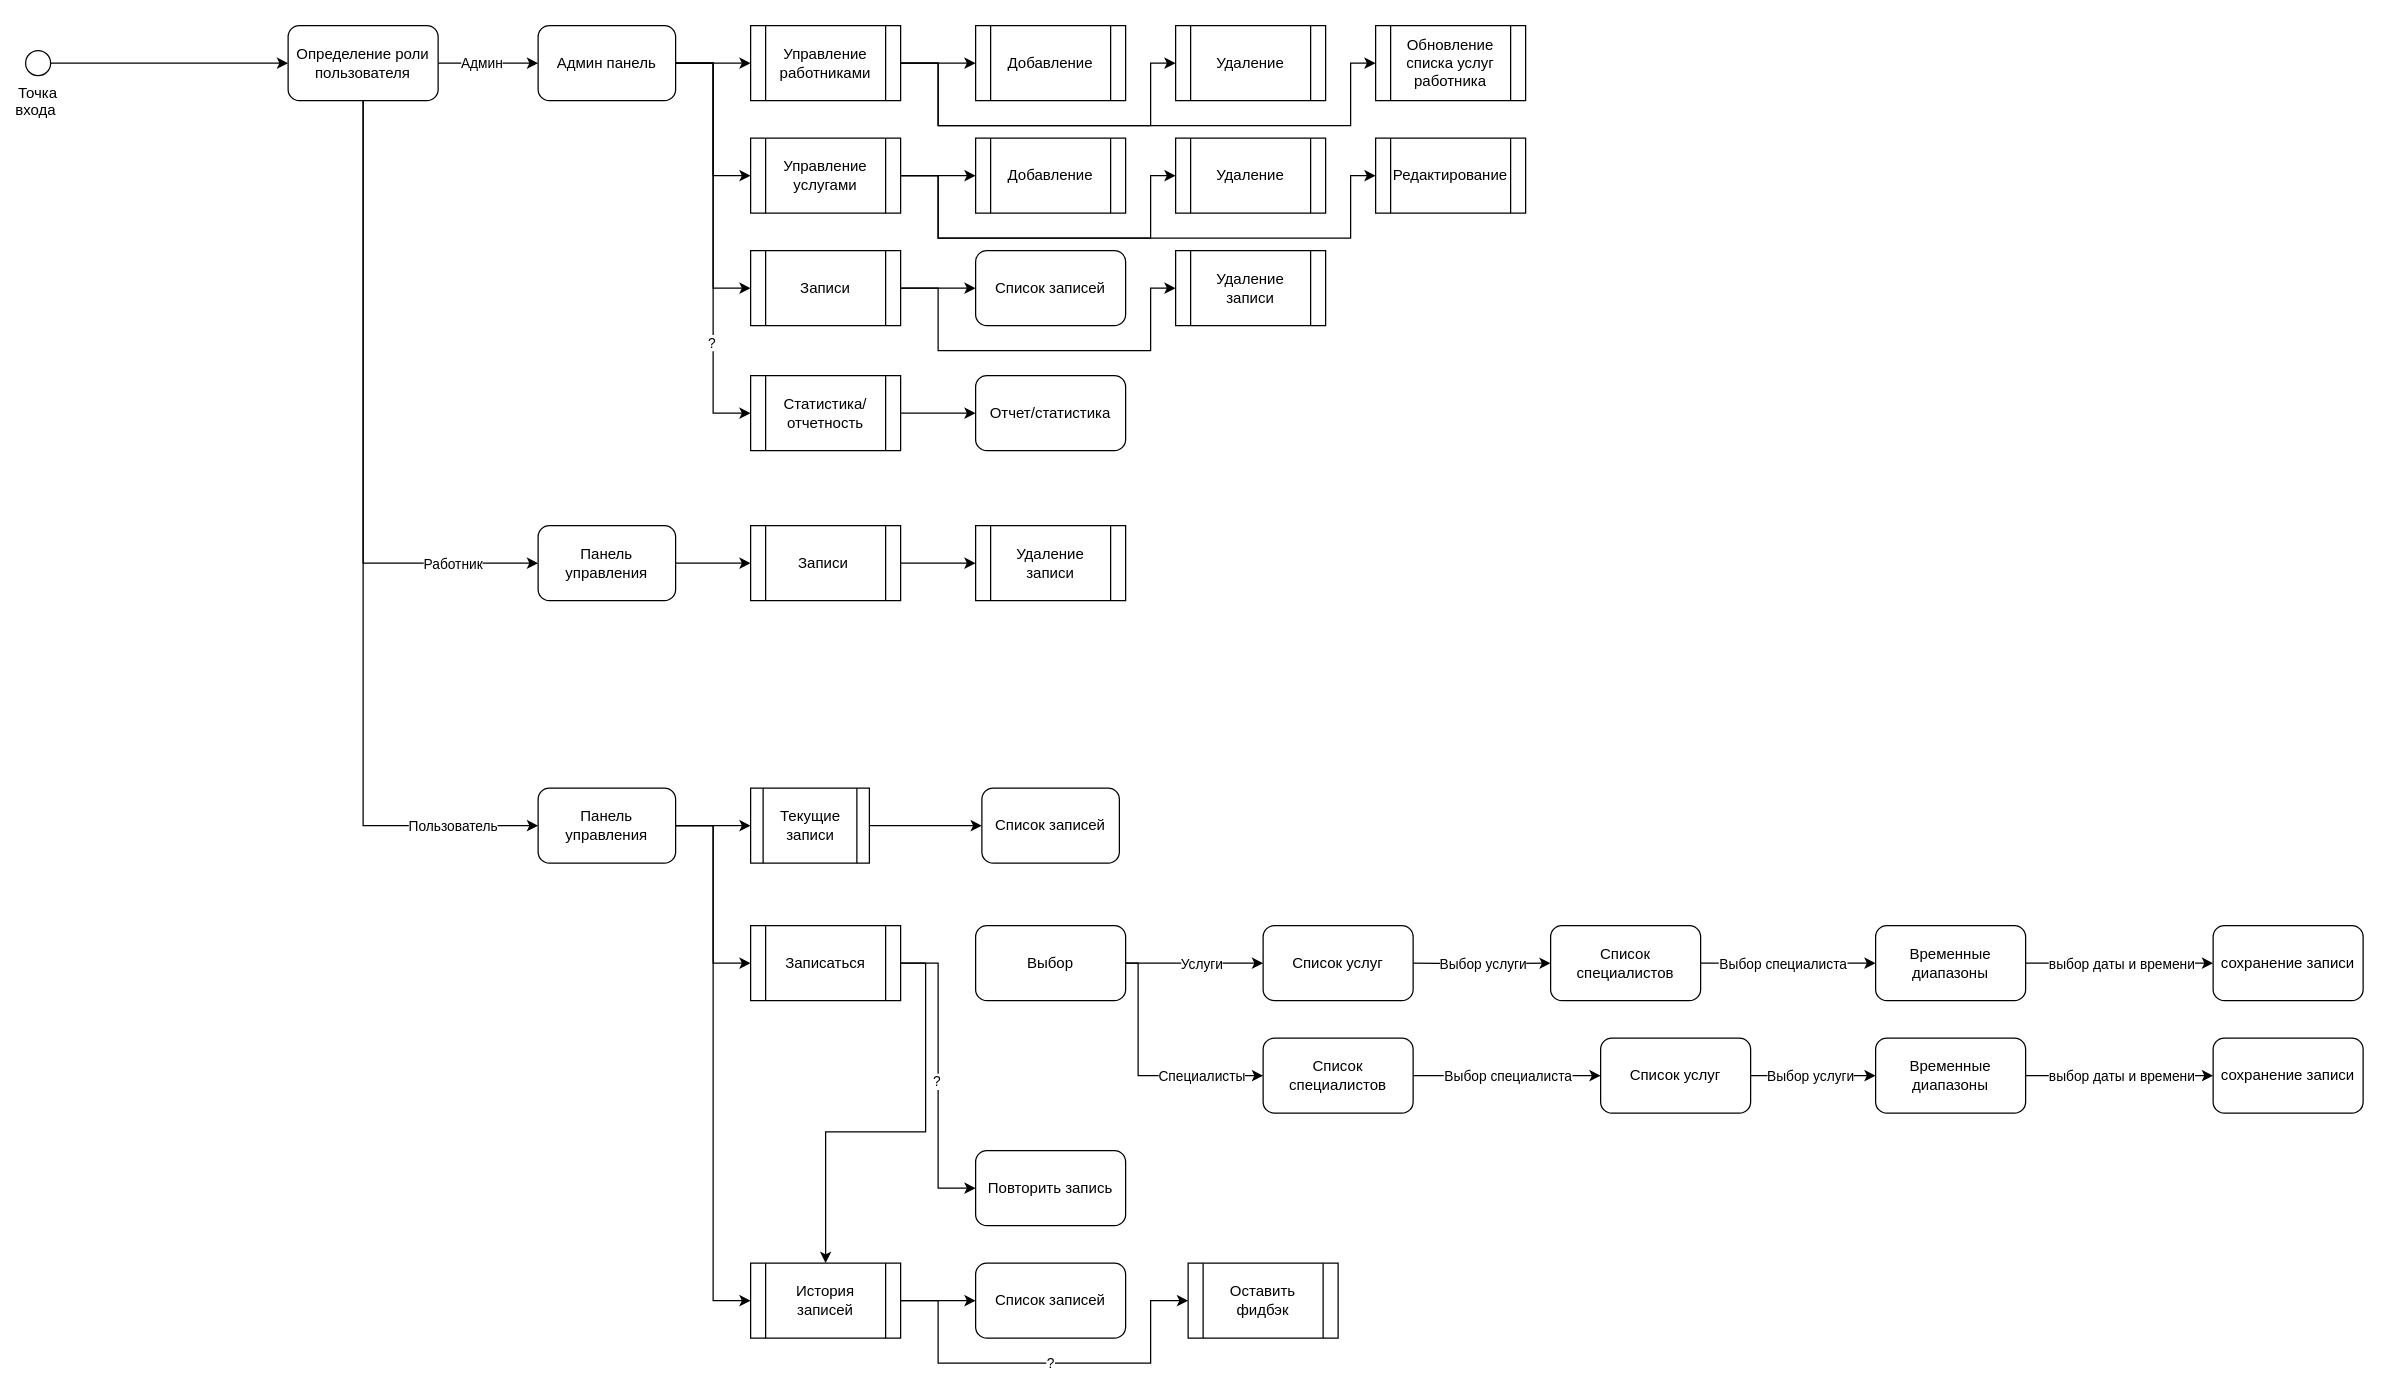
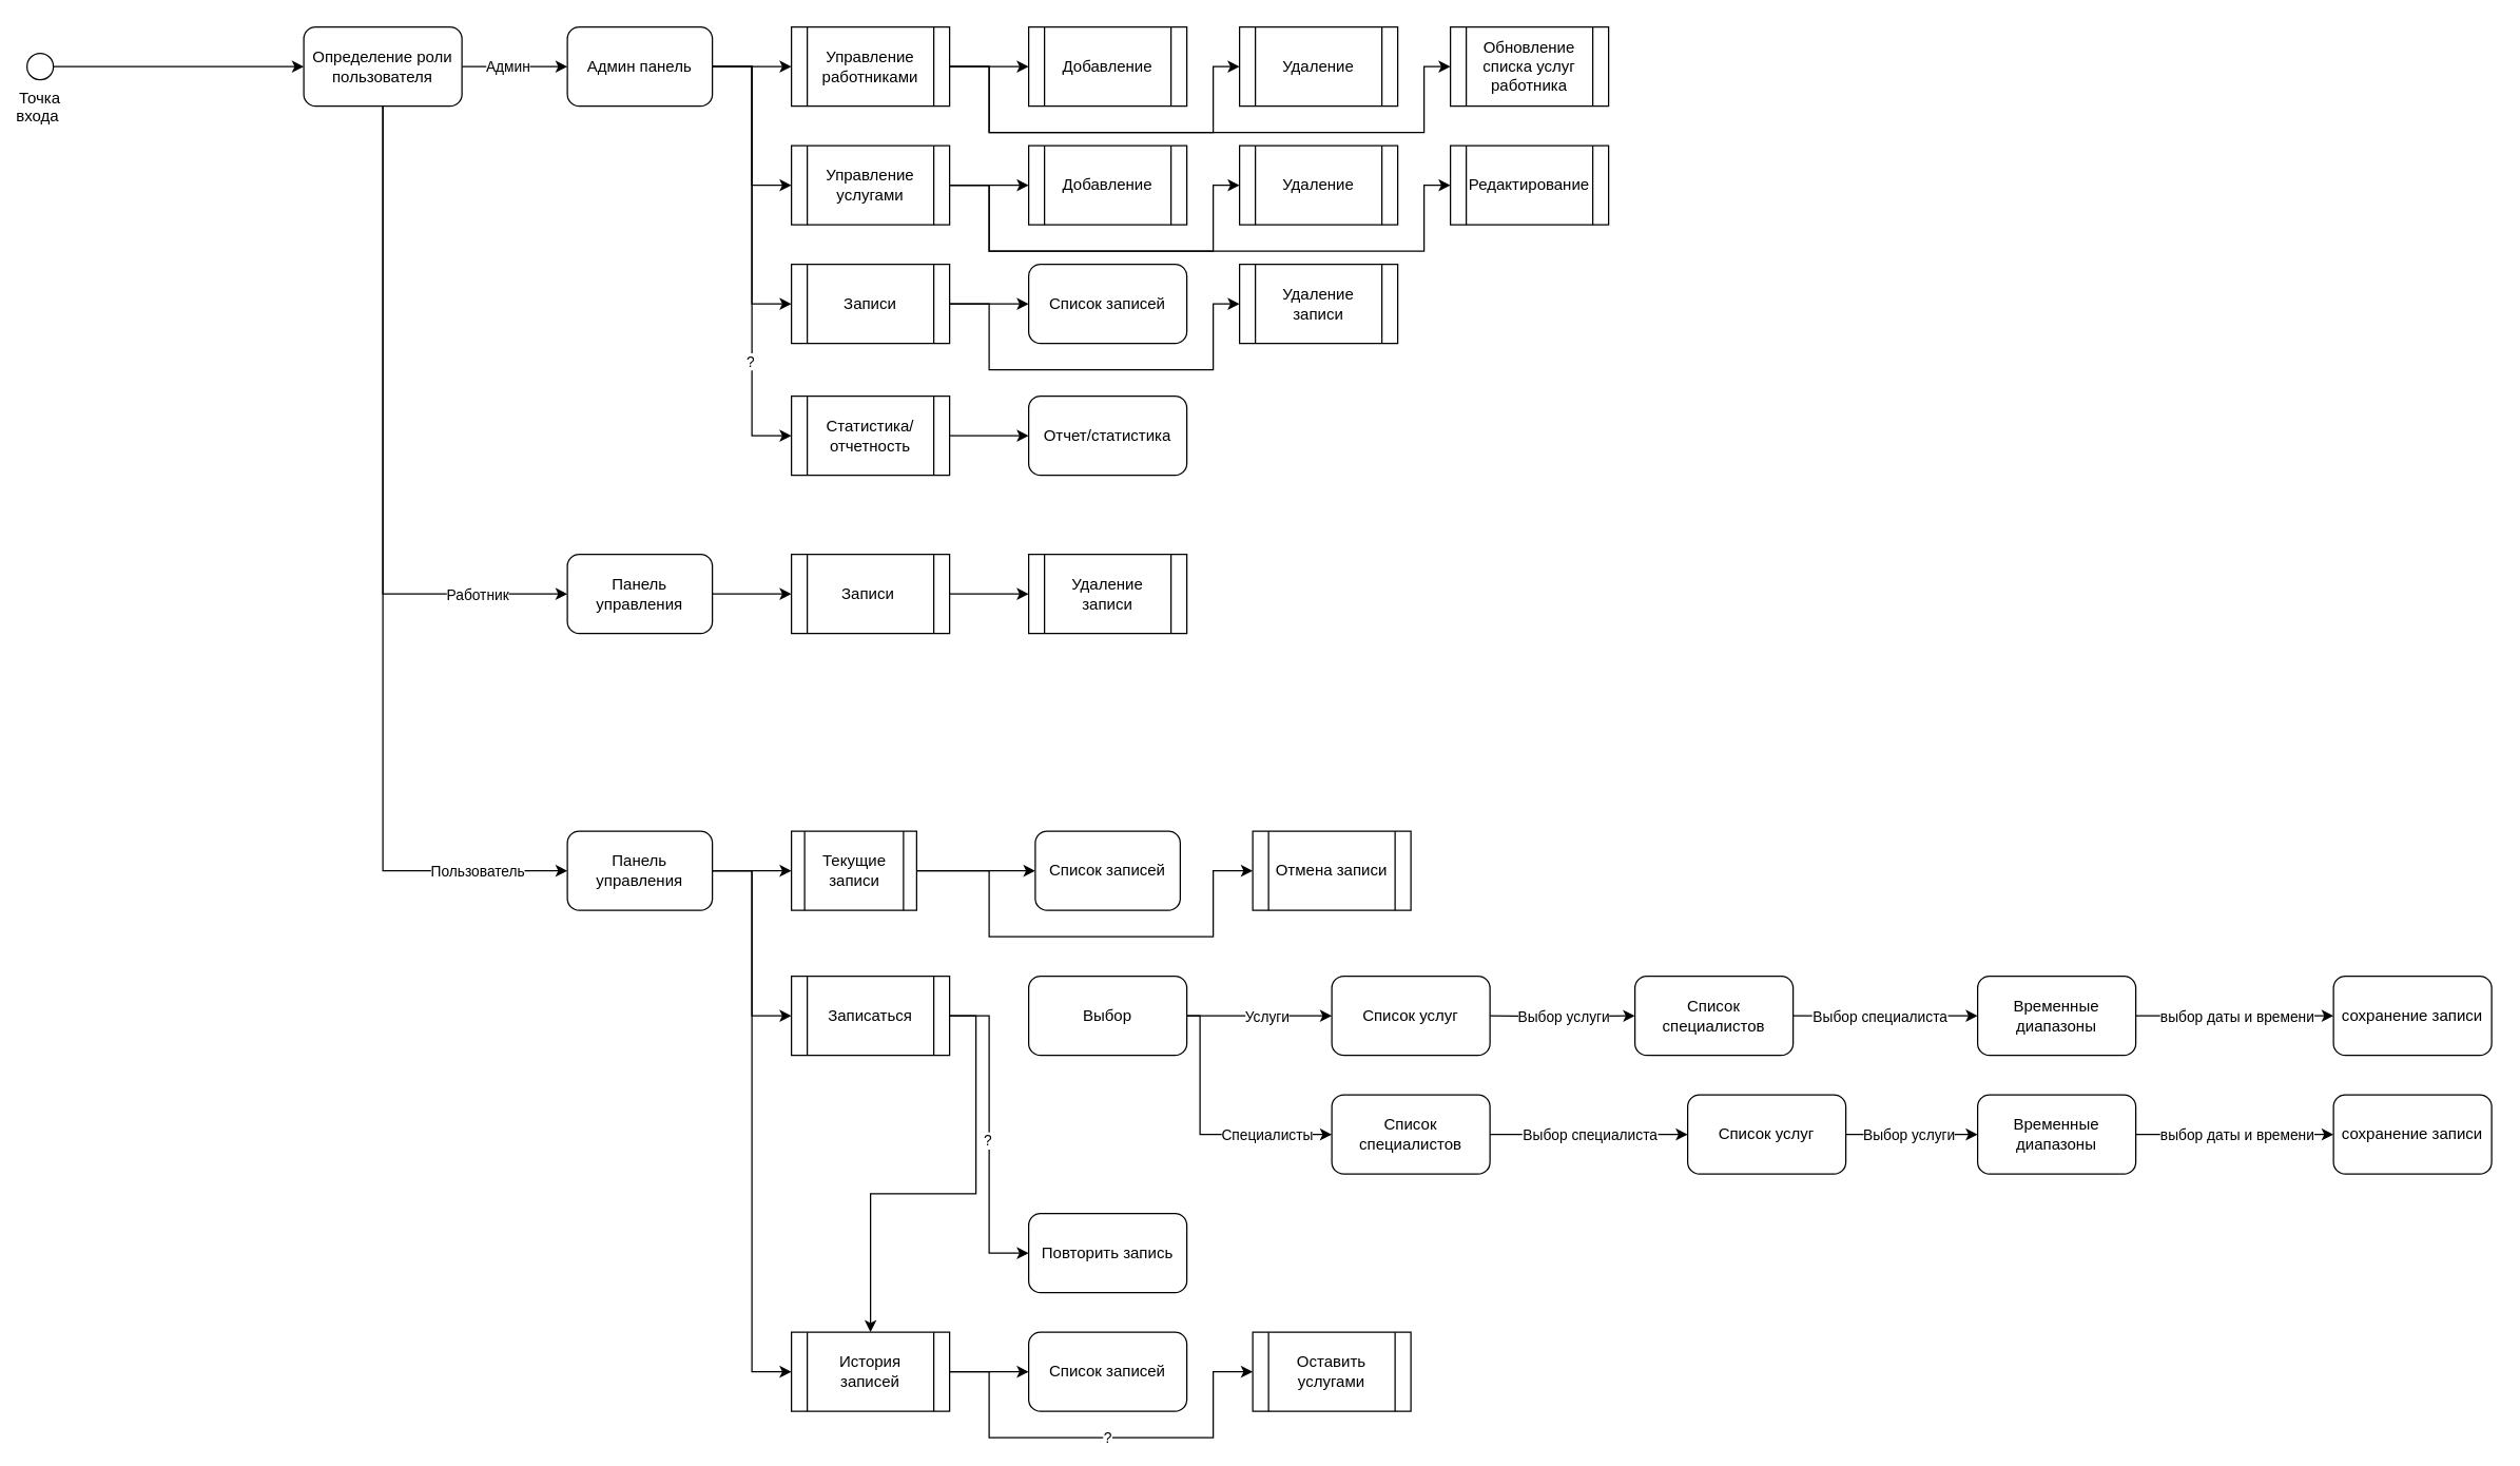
+ <mxCell id="52" value="Отмена записи" style="shape=process;whiteSpace=wrap;html=1;backgroundOutline=1;" vertex="1" parent="1"><mxGeometry x="950" y="630" width="120" height="60" as="geometry" /></mxCell>
+ <mxCell id="49" style="edgeStyle=orthogonalEdgeStyle;rounded=0;orthogonalLoop=1;jettySize=auto;html=1;exitX=1;exitY=0.5;exitDx=0;exitDy=0;entryX=0;entryY=0.5;entryDx=0;entryDy=0;" edge="1" parent="1" source="50" target="52"><mxGeometry relative="1" as="geometry"><Array as="points"><mxPoint x="750" y="660" /><mxPoint x="750" y="710" /><mxPoint x="920" y="710" /><mxPoint x="920" y="660" /></Array></mxGeometry></mxCell>
- <mxCell id="86" value="Оставить фидбэк" style="shape=process;whiteSpace=wrap;html=1;backgroundOutline=1;" vertex="1" parent="1"><mxGeometry x="950" y="1010" width="120" height="60" as="geometry" /></mxCell>
+ <mxCell id="86" value="Оставить услугами" style="shape=process;whiteSpace=wrap;html=1;backgroundOutline=1;" vertex="1" parent="1"><mxGeometry x="950" y="1010" width="120" height="60" as="geometry" /></mxCell>
